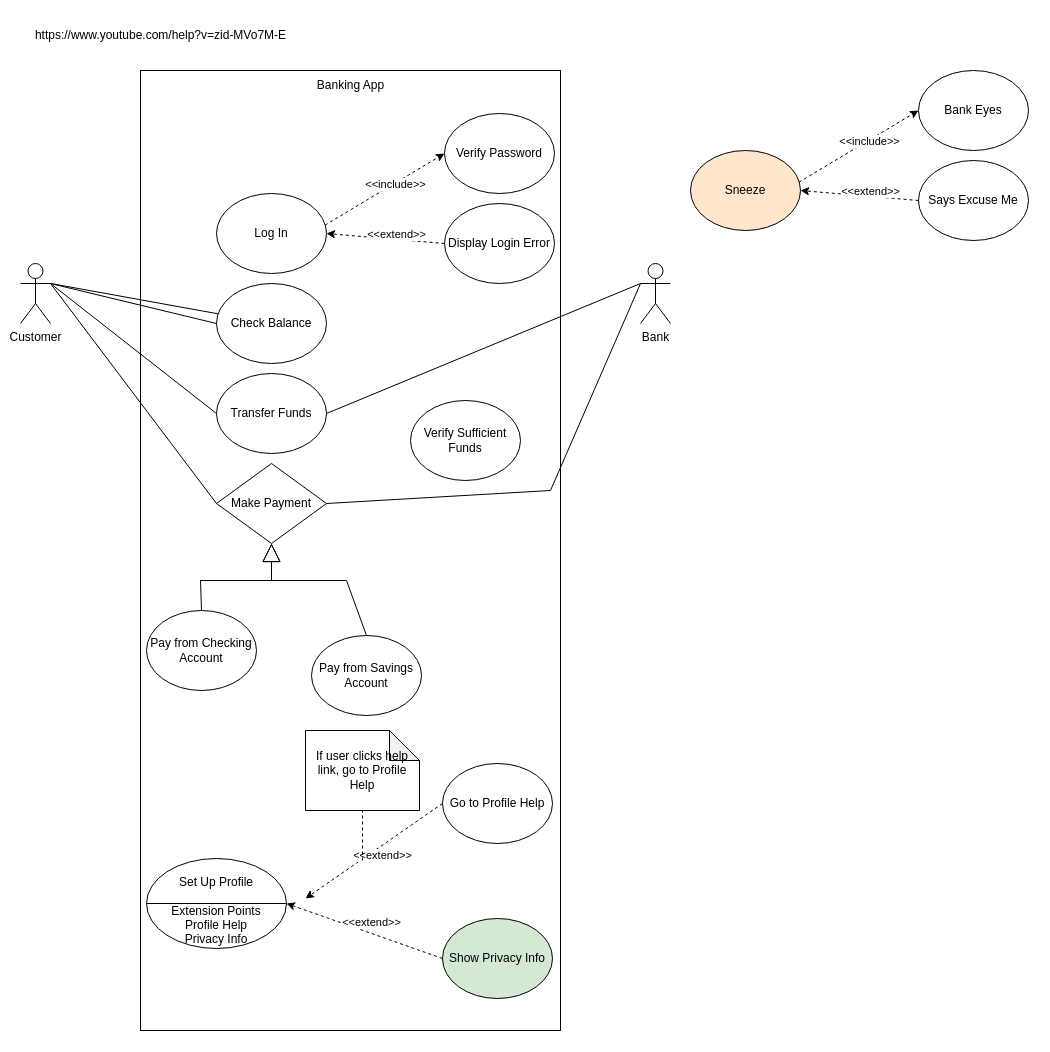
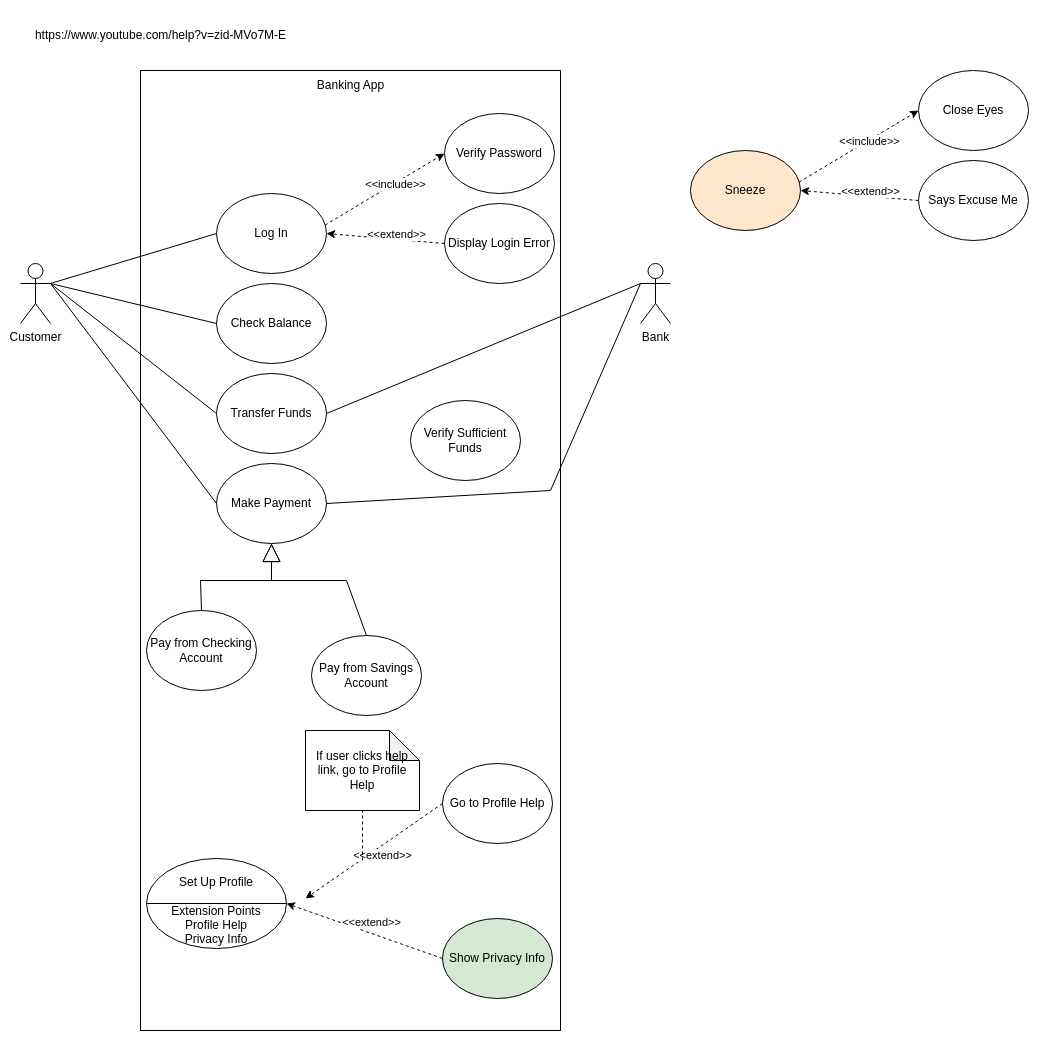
- <mxCell id="31" value="Bank Eyes" style="ellipse;whiteSpace=wrap;html=1;" vertex="1" parent="1"><mxGeometry x="918" y="70" width="110" height="80" as="geometry" /></mxCell>
+ <mxCell id="31" value="Close Eyes" style="ellipse;whiteSpace=wrap;html=1;" vertex="1" parent="1"><mxGeometry x="918" y="70" width="110" height="80" as="geometry" /></mxCell>
- <mxCell id="10" value="" style="endArrow=none;html=1;rounded=0;exitX=1;exitY=0.333;exitDx=0;exitDy=0;exitPerimeter=0;" edge="1" parent="1" source="2" target="7"><mxGeometry width="50" height="50" relative="1" as="geometry"><mxPoint x="350" y="393" as="sourcePoint" /><mxPoint x="400" y="343" as="targetPoint" /></mxGeometry></mxCell>
+ <mxCell id="10" value="" style="endArrow=none;html=1;rounded=0;exitX=1;exitY=0.333;exitDx=0;exitDy=0;exitPerimeter=0;entryX=0;entryY=0.5;entryDx=0;entryDy=0;" edge="1" parent="1" source="2" target="6"><mxGeometry width="50" height="50" relative="1" as="geometry"><mxPoint x="350" y="393" as="sourcePoint" /><mxPoint x="400" y="343" as="targetPoint" /></mxGeometry></mxCell>
- <mxCell id="8" value="Make Payment" style="rhombus;whiteSpace=wrap;html=1;" vertex="1" parent="1"><mxGeometry x="216" y="463" width="110" height="80" as="geometry" /></mxCell>
+ <mxCell id="8" value="Make Payment" style="ellipse;whiteSpace=wrap;html=1;" vertex="1" parent="1"><mxGeometry x="216" y="463" width="110" height="80" as="geometry" /></mxCell>
